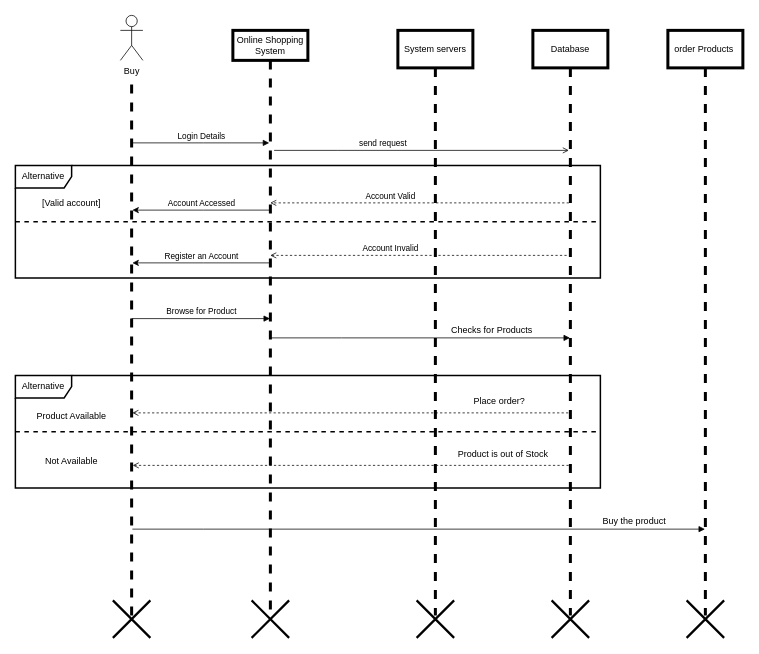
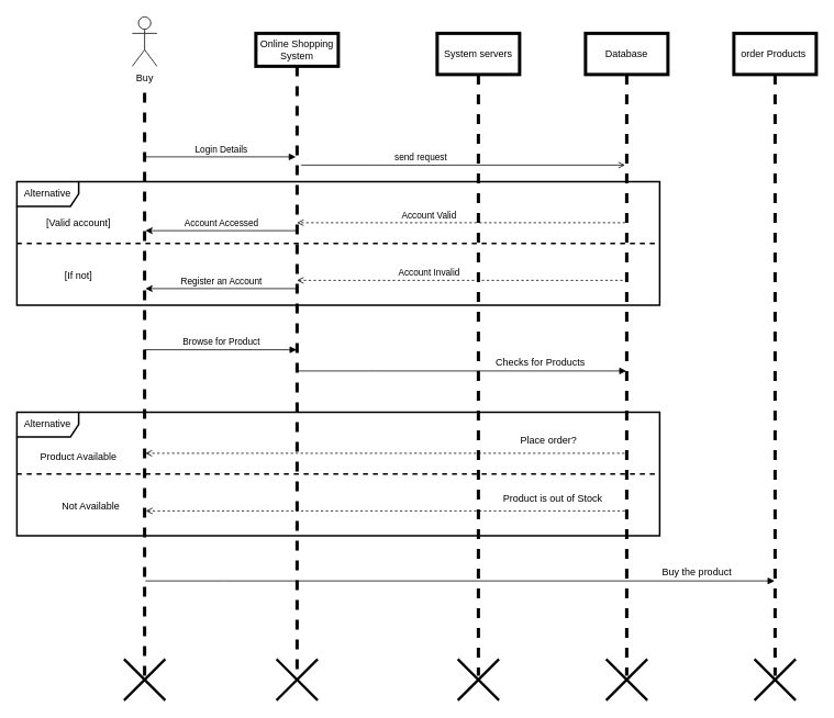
+ <mxCell id="31" value="[If not]" style="text;html=1;strokeColor=none;fillColor=none;align=center;verticalAlign=middle;whiteSpace=wrap;rounded=0;" parent="1" vertex="1"><mxGeometry x="40" y="320" width="110" height="30" as="geometry" /></mxCell>
- <mxCell id="35" value="Not Available" style="text;html=1;strokeColor=none;fillColor=none;align=center;verticalAlign=middle;whiteSpace=wrap;rounded=0;" parent="1" vertex="1"><mxGeometry x="40" y="600" width="110" height="30" as="geometry" /></mxCell>
+ <mxCell id="35" value="Not Available" style="text;html=1;strokeColor=none;fillColor=none;align=center;verticalAlign=middle;whiteSpace=wrap;rounded=0;" parent="1" vertex="1"><mxGeometry x="55" y="600" width="110" height="30" as="geometry" /></mxCell>
